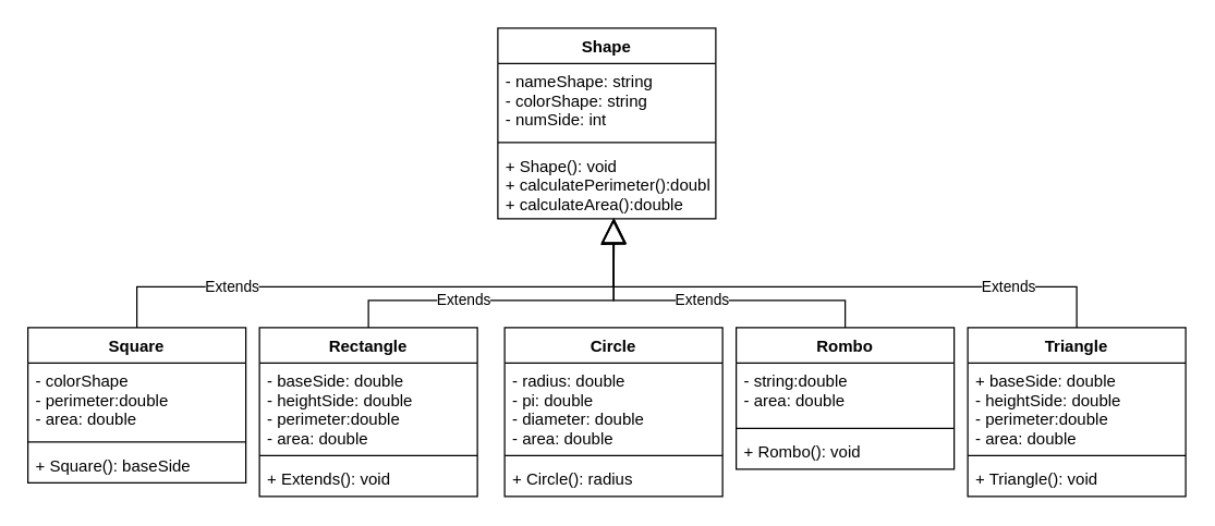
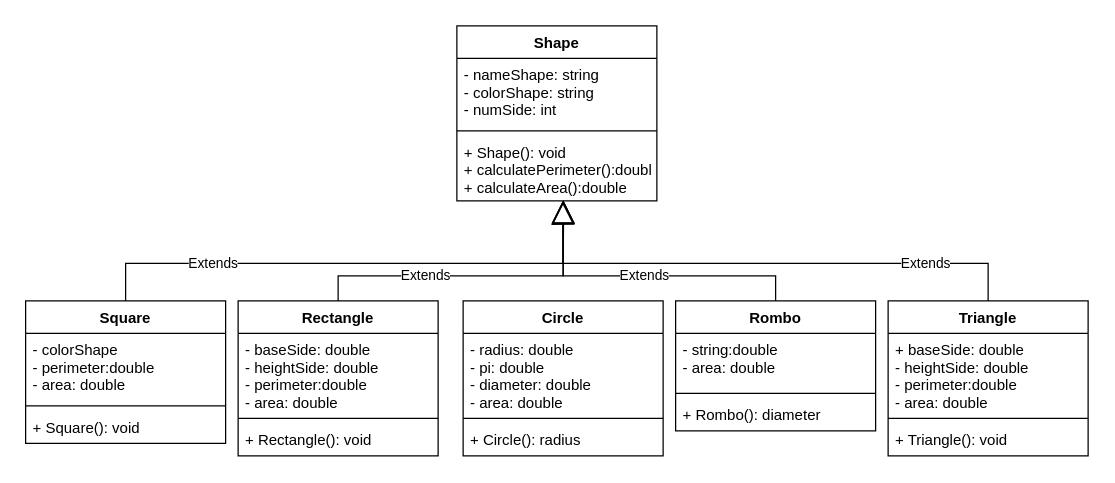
- <mxCell id="25" value="+ Rombo(): void" style="text;strokeColor=none;fillColor=none;align=left;verticalAlign=top;spacingLeft=4;spacingRight=4;overflow=hidden;rotatable=0;points=[[0,0.5],[1,0.5]];portConstraint=eastwest;" parent="22" vertex="1"><mxGeometry y="78" width="160" height="26" as="geometry" /></mxCell>
+ <mxCell id="25" value="+ Rombo(): diameter" style="text;strokeColor=none;fillColor=none;align=left;verticalAlign=top;spacingLeft=4;spacingRight=4;overflow=hidden;rotatable=0;points=[[0,0.5],[1,0.5]];portConstraint=eastwest;" parent="22" vertex="1"><mxGeometry y="78" width="160" height="26" as="geometry" /></mxCell>
- <mxCell id="21" value="+ Square(): baseSide" style="text;strokeColor=none;fillColor=none;align=left;verticalAlign=top;spacingLeft=4;spacingRight=4;overflow=hidden;rotatable=0;points=[[0,0.5],[1,0.5]];portConstraint=eastwest;" parent="18" vertex="1"><mxGeometry y="88" width="160" height="26" as="geometry" /></mxCell>
+ <mxCell id="21" value="+ Square(): void" style="text;strokeColor=none;fillColor=none;align=left;verticalAlign=top;spacingLeft=4;spacingRight=4;overflow=hidden;rotatable=0;points=[[0,0.5],[1,0.5]];portConstraint=eastwest;" parent="18" vertex="1"><mxGeometry y="88" width="160" height="26" as="geometry" /></mxCell>
- <mxCell id="17" value="+ Extends(): void" style="text;strokeColor=none;fillColor=none;align=left;verticalAlign=top;spacingLeft=4;spacingRight=4;overflow=hidden;rotatable=0;points=[[0,0.5],[1,0.5]];portConstraint=eastwest;" parent="14" vertex="1"><mxGeometry y="98" width="160" height="26" as="geometry" /></mxCell>
+ <mxCell id="17" value="+ Rectangle(): void" style="text;strokeColor=none;fillColor=none;align=left;verticalAlign=top;spacingLeft=4;spacingRight=4;overflow=hidden;rotatable=0;points=[[0,0.5],[1,0.5]];portConstraint=eastwest;" parent="14" vertex="1"><mxGeometry y="98" width="160" height="26" as="geometry" /></mxCell>
